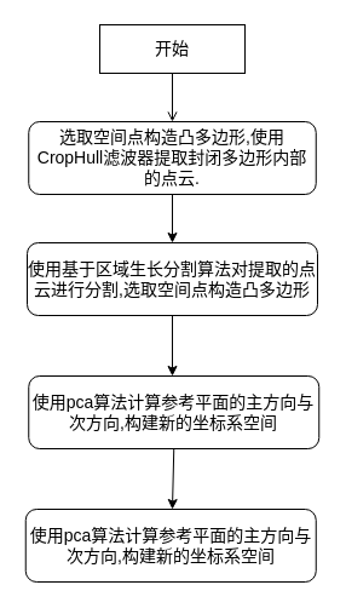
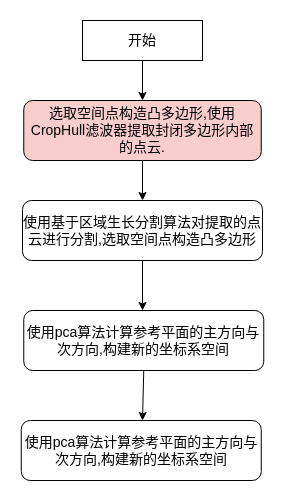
- <mxCell id="3" value="" style="edgeStyle=none;orthogonalLoop=1;jettySize=auto;html=1;rounded=0;fontSize=14;exitX=0.5;exitY=1;exitDx=0;exitDy=0;entryX=0.5;entryY=0;entryDx=0;entryDy=0;endArrow=open;" edge="1" parent="1" source="2" target="4"><mxGeometry width="80" relative="1" as="geometry"><mxPoint x="-8" y="100" as="sourcePoint" /><mxPoint x="142" y="130" as="targetPoint" /><Array as="points" /></mxGeometry></mxCell>
+ <mxCell id="3" value="" style="edgeStyle=none;orthogonalLoop=1;jettySize=auto;html=1;rounded=0;fontSize=14;exitX=0.5;exitY=1;exitDx=0;exitDy=0;entryX=0.5;entryY=0;entryDx=0;entryDy=0;" edge="1" parent="1" source="2" target="4"><mxGeometry width="80" relative="1" as="geometry"><mxPoint x="-8" y="100" as="sourcePoint" /><mxPoint x="142" y="130" as="targetPoint" /><Array as="points" /></mxGeometry></mxCell>
- <mxCell id="4" value="&lt;div&gt;选取空间点构造凸多边形,使用CropHull滤波器提取封闭多边形内部的点云.&lt;/div&gt;" style="rounded=1;whiteSpace=wrap;html=1;fontSize=14;" vertex="1" parent="1"><mxGeometry x="23.25" y="100" width="237.5" height="60" as="geometry" /></mxCell>
+ <mxCell id="4" value="&lt;div&gt;选取空间点构造凸多边形,使用CropHull滤波器提取封闭多边形内部的点云.&lt;/div&gt;" style="rounded=1;whiteSpace=wrap;html=1;fontSize=14;fillColor=#f8cecc;" vertex="1" parent="1"><mxGeometry x="23.25" y="100" width="237.5" height="60" as="geometry" /></mxCell>
